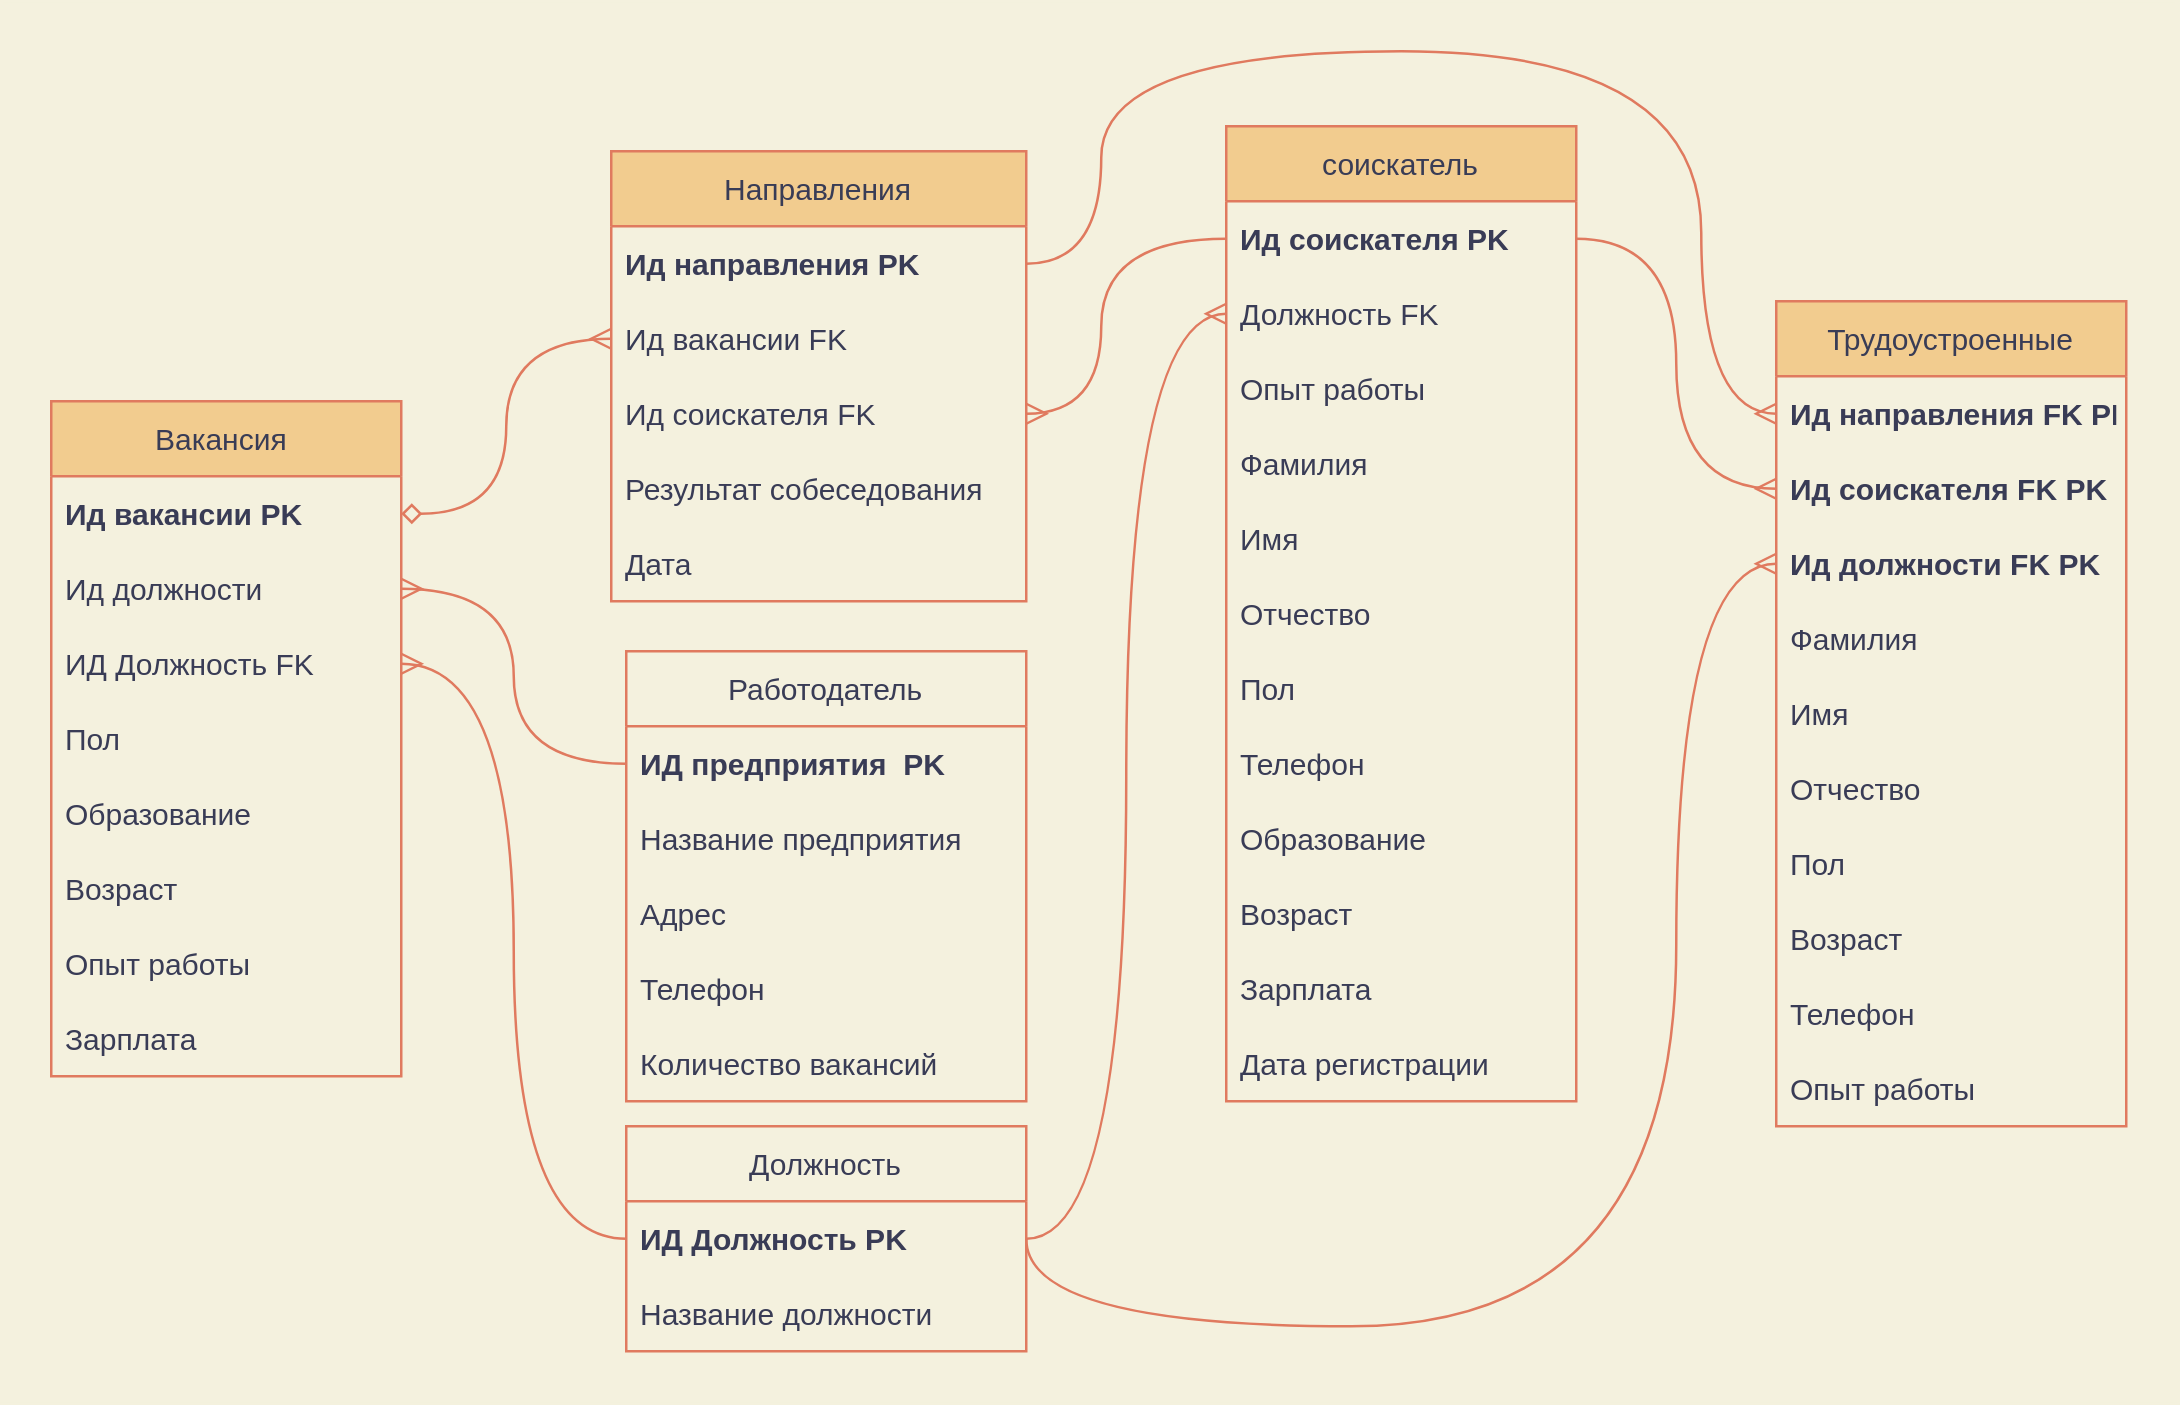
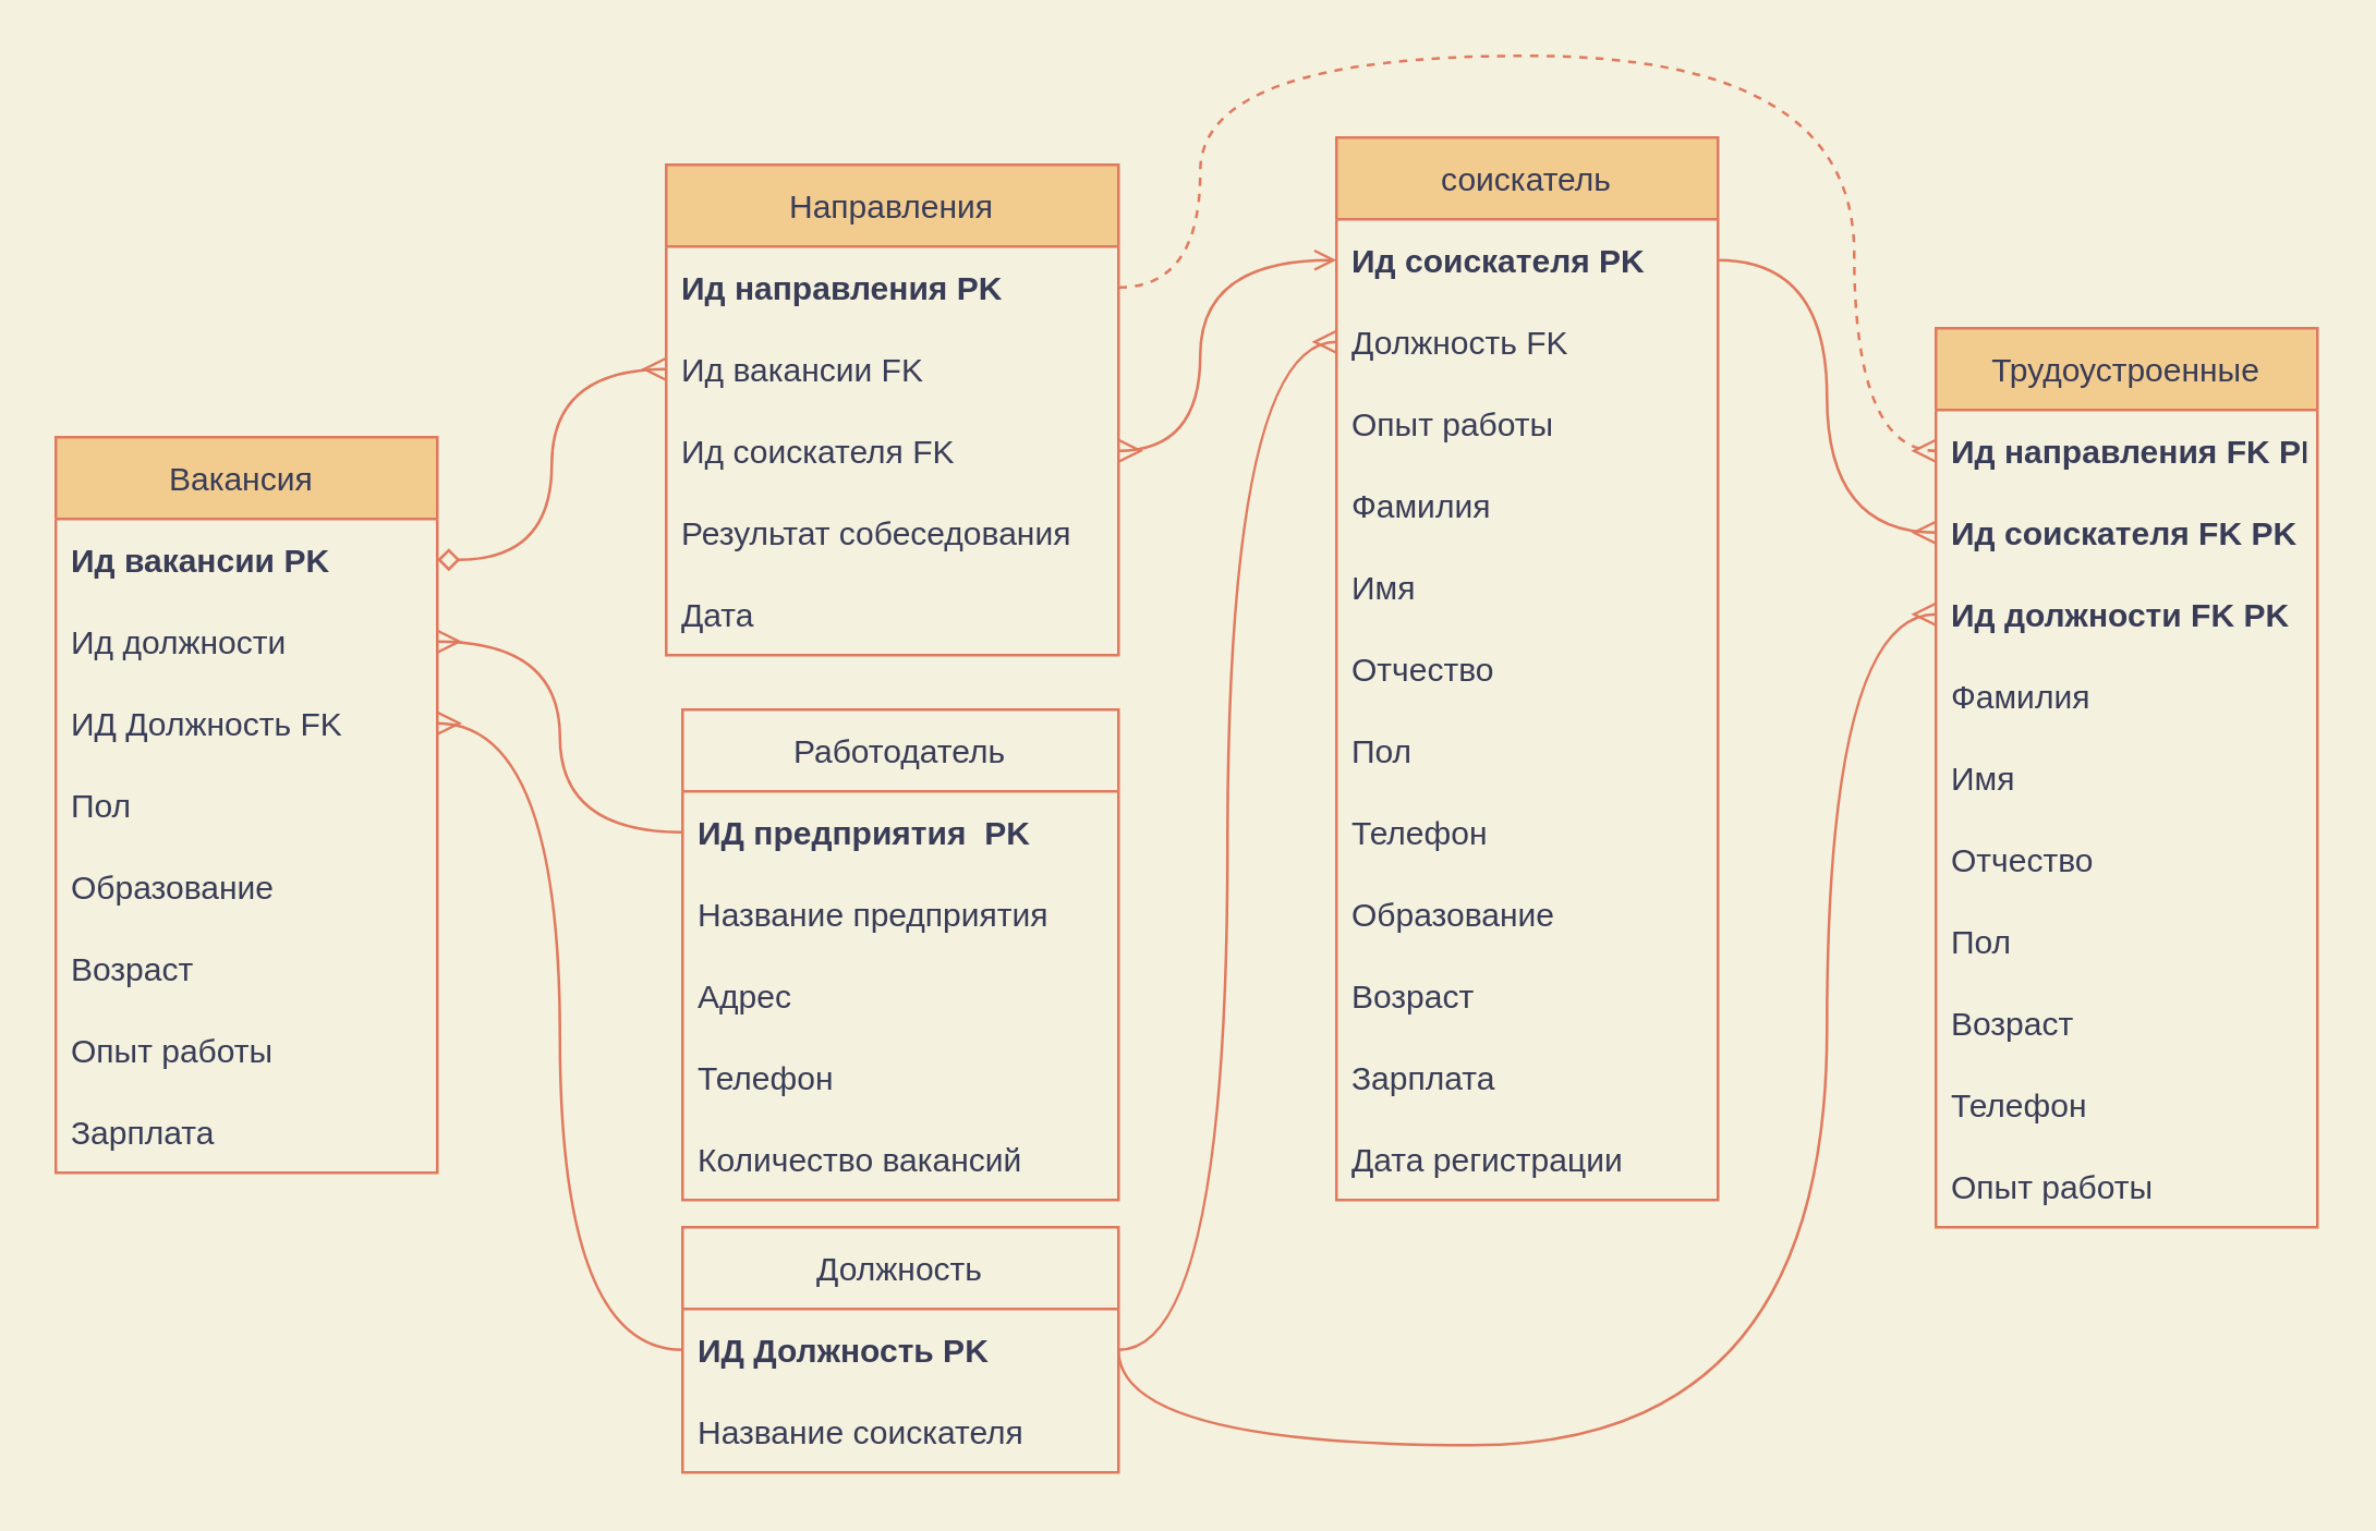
- <mxCell id="58" style="edgeStyle=orthogonalEdgeStyle;curved=1;rounded=0;orthogonalLoop=1;jettySize=auto;html=1;exitX=1;exitY=0.5;exitDx=0;exitDy=0;entryX=0;entryY=0.5;entryDx=0;entryDy=0;endArrow=ERmany;endFill=0;labelBackgroundColor=#F4F1DE;strokeColor=#E07A5F;fontColor=#393C56;" parent="1" source="17" target="46" edge="1"><mxGeometry relative="1" as="geometry"><Array as="points"><mxPoint x="440" y="105" /><mxPoint x="440" y="20" /><mxPoint x="680" y="20" /><mxPoint x="680" y="165" /></Array></mxGeometry></mxCell>
+ <mxCell id="58" style="edgeStyle=orthogonalEdgeStyle;curved=1;rounded=0;orthogonalLoop=1;jettySize=auto;html=1;exitX=1;exitY=0.5;exitDx=0;exitDy=0;entryX=0;entryY=0.5;entryDx=0;entryDy=0;endArrow=ERmany;endFill=0;labelBackgroundColor=#F4F1DE;strokeColor=#E07A5F;fontColor=#393C56;dashed=1;" parent="1" source="17" target="46" edge="1"><mxGeometry relative="1" as="geometry"><Array as="points"><mxPoint x="440" y="105" /><mxPoint x="440" y="20" /><mxPoint x="680" y="20" /><mxPoint x="680" y="165" /></Array></mxGeometry></mxCell>
- <mxCell id="39" style="edgeStyle=orthogonalEdgeStyle;curved=1;rounded=0;orthogonalLoop=1;jettySize=auto;html=1;startArrow=ERmany;startFill=0;endArrow=none;endFill=0;entryX=0;entryY=0.5;entryDx=0;entryDy=0;exitX=1;exitY=0.5;exitDx=0;exitDy=0;labelBackgroundColor=#F4F1DE;strokeColor=#E07A5F;fontColor=#393C56;" parent="1" source="19" target="3" edge="1"><mxGeometry relative="1" as="geometry"><mxPoint x="480" y="250" as="targetPoint" /><mxPoint x="500" y="210" as="sourcePoint" /><Array as="points"><mxPoint x="440" y="165" /><mxPoint x="440" y="95" /></Array></mxGeometry></mxCell>
+ <mxCell id="39" style="edgeStyle=orthogonalEdgeStyle;curved=1;rounded=0;orthogonalLoop=1;jettySize=auto;html=1;startArrow=ERmany;startFill=0;endArrow=open;endFill=0;entryX=0;entryY=0.5;entryDx=0;entryDy=0;exitX=1;exitY=0.5;exitDx=0;exitDy=0;labelBackgroundColor=#F4F1DE;strokeColor=#E07A5F;fontColor=#393C56;" parent="1" source="19" target="3" edge="1"><mxGeometry relative="1" as="geometry"><mxPoint x="480" y="250" as="targetPoint" /><mxPoint x="500" y="210" as="sourcePoint" /><Array as="points"><mxPoint x="440" y="165" /><mxPoint x="440" y="95" /></Array></mxGeometry></mxCell>
- <mxCell id="42" value="Название должности" style="text;strokeColor=none;fillColor=none;align=left;verticalAlign=middle;spacingLeft=4;spacingRight=4;overflow=hidden;points=[[0,0.5],[1,0.5]];portConstraint=eastwest;rotatable=0;fontStyle=0;fontColor=#393C56;" parent="40" vertex="1"><mxGeometry y="60" width="160" height="30" as="geometry" /></mxCell>
+ <mxCell id="42" value="Название соискателя" style="text;strokeColor=none;fillColor=none;align=left;verticalAlign=middle;spacingLeft=4;spacingRight=4;overflow=hidden;points=[[0,0.5],[1,0.5]];portConstraint=eastwest;rotatable=0;fontStyle=0;fontColor=#393C56;" parent="40" vertex="1"><mxGeometry y="60" width="160" height="30" as="geometry" /></mxCell>
